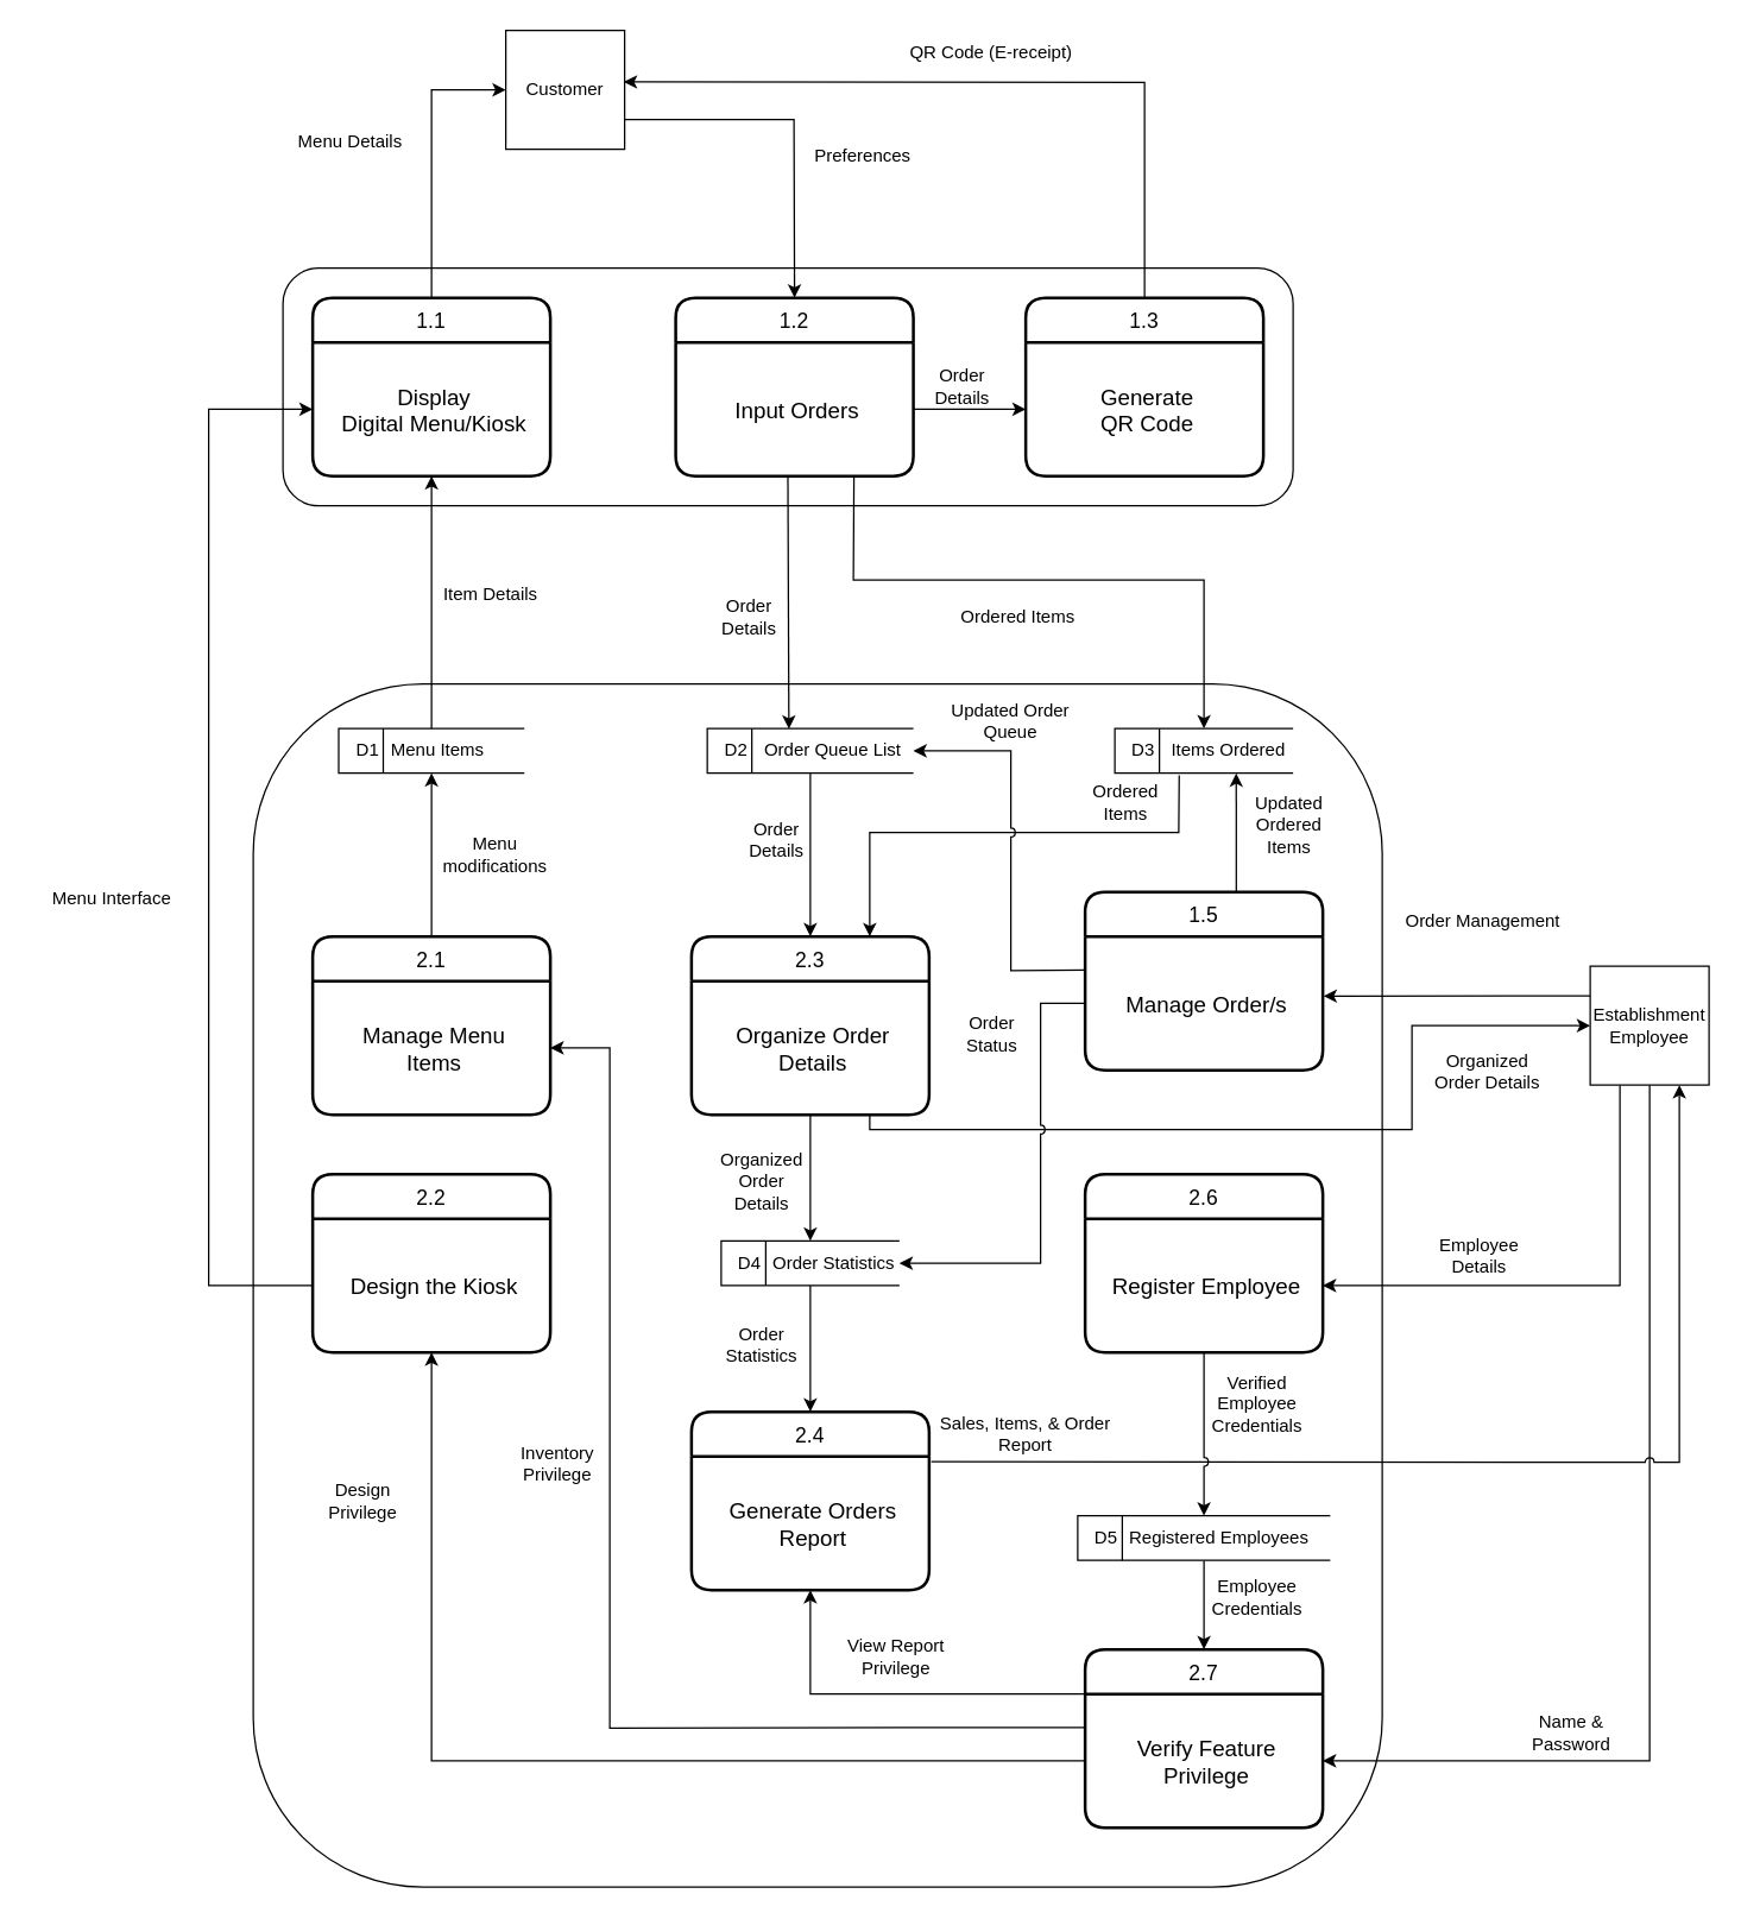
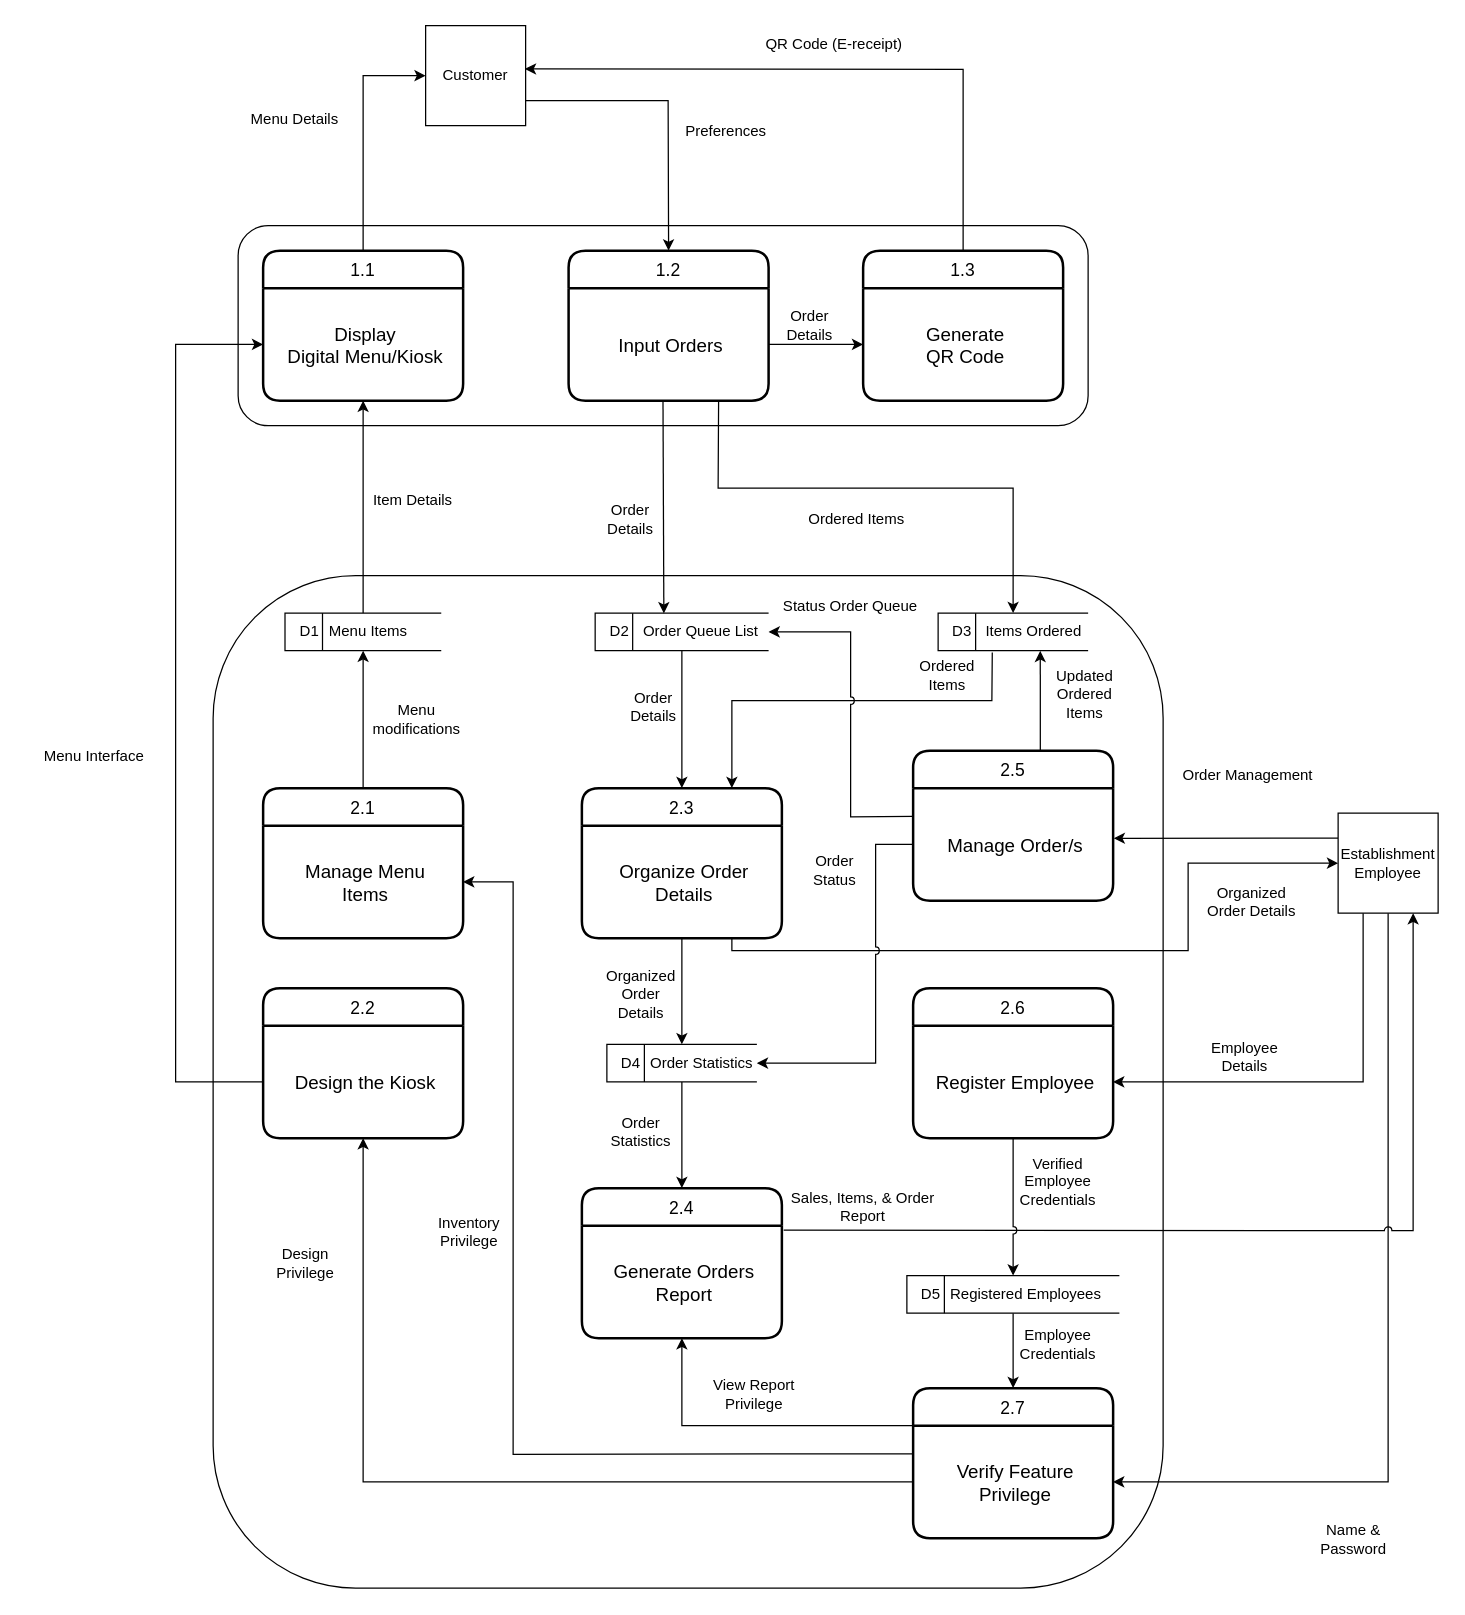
- <mxCell id="80" value="Updated&amp;nbsp;Order Queue" style="text;html=1;strokeColor=none;fillColor=none;align=center;verticalAlign=middle;whiteSpace=wrap;rounded=0;" parent="1" vertex="1"><mxGeometry x="625" y="470" width="110" height="30" as="geometry" /></mxCell>
+ <mxCell id="80" value="Status&amp;nbsp;Order Queue" style="text;html=1;strokeColor=none;fillColor=none;align=center;verticalAlign=middle;whiteSpace=wrap;rounded=0;" parent="1" vertex="1"><mxGeometry x="625" y="470" width="110" height="30" as="geometry" /></mxCell>
- <mxCell id="27" value="1.5" style="swimlane;childLayout=stackLayout;horizontal=1;startSize=30;horizontalStack=0;rounded=1;fontSize=14;fontStyle=0;strokeWidth=2;resizeParent=0;resizeLast=1;shadow=0;dashed=0;align=center;" parent="1" vertex="1"><mxGeometry x="730" y="600" width="160" height="120" as="geometry" /></mxCell>
+ <mxCell id="27" value="2.5" style="swimlane;childLayout=stackLayout;horizontal=1;startSize=30;horizontalStack=0;rounded=1;fontSize=14;fontStyle=0;strokeWidth=2;resizeParent=0;resizeLast=1;shadow=0;dashed=0;align=center;" parent="1" vertex="1"><mxGeometry x="730" y="600" width="160" height="120" as="geometry" /></mxCell>
- <mxCell id="64" value="Name &amp;amp; Password" style="text;html=1;strokeColor=none;fillColor=none;align=center;verticalAlign=middle;whiteSpace=wrap;rounded=0;" parent="1" vertex="1"><mxGeometry x="1010" y="1151" width="95" height="30" as="geometry" /></mxCell>
+ <mxCell id="64" value="Name &amp;amp; Password" style="text;html=1;strokeColor=none;fillColor=none;align=center;verticalAlign=middle;whiteSpace=wrap;rounded=0;" parent="1" vertex="1"><mxGeometry x="1035" y="1216" width="95" height="30" as="geometry" /></mxCell>
